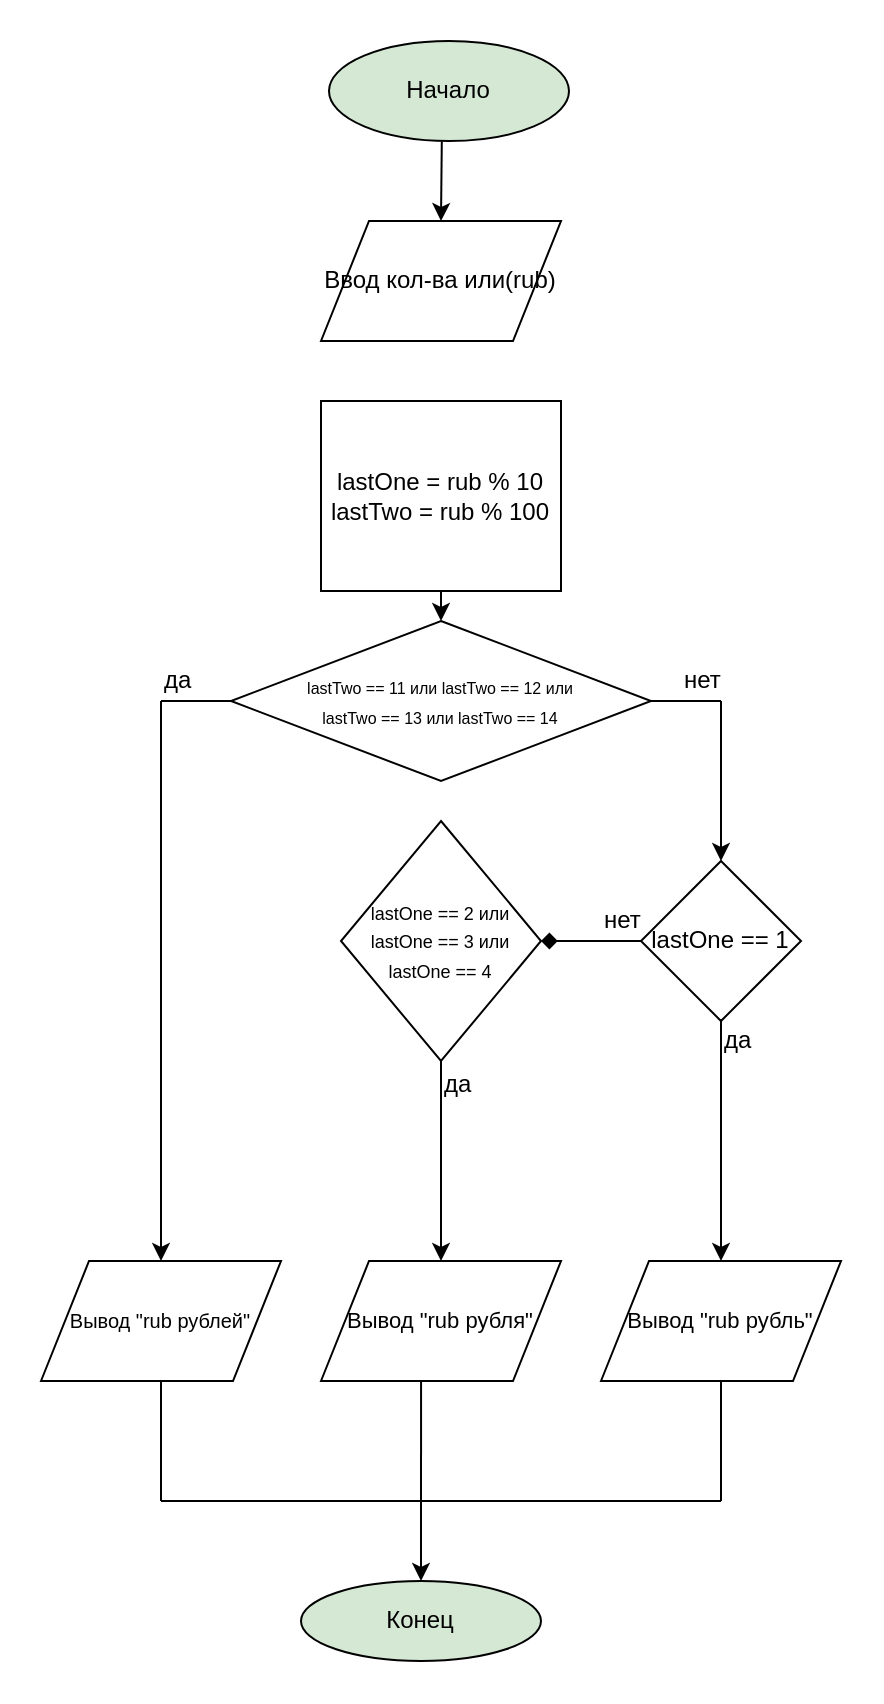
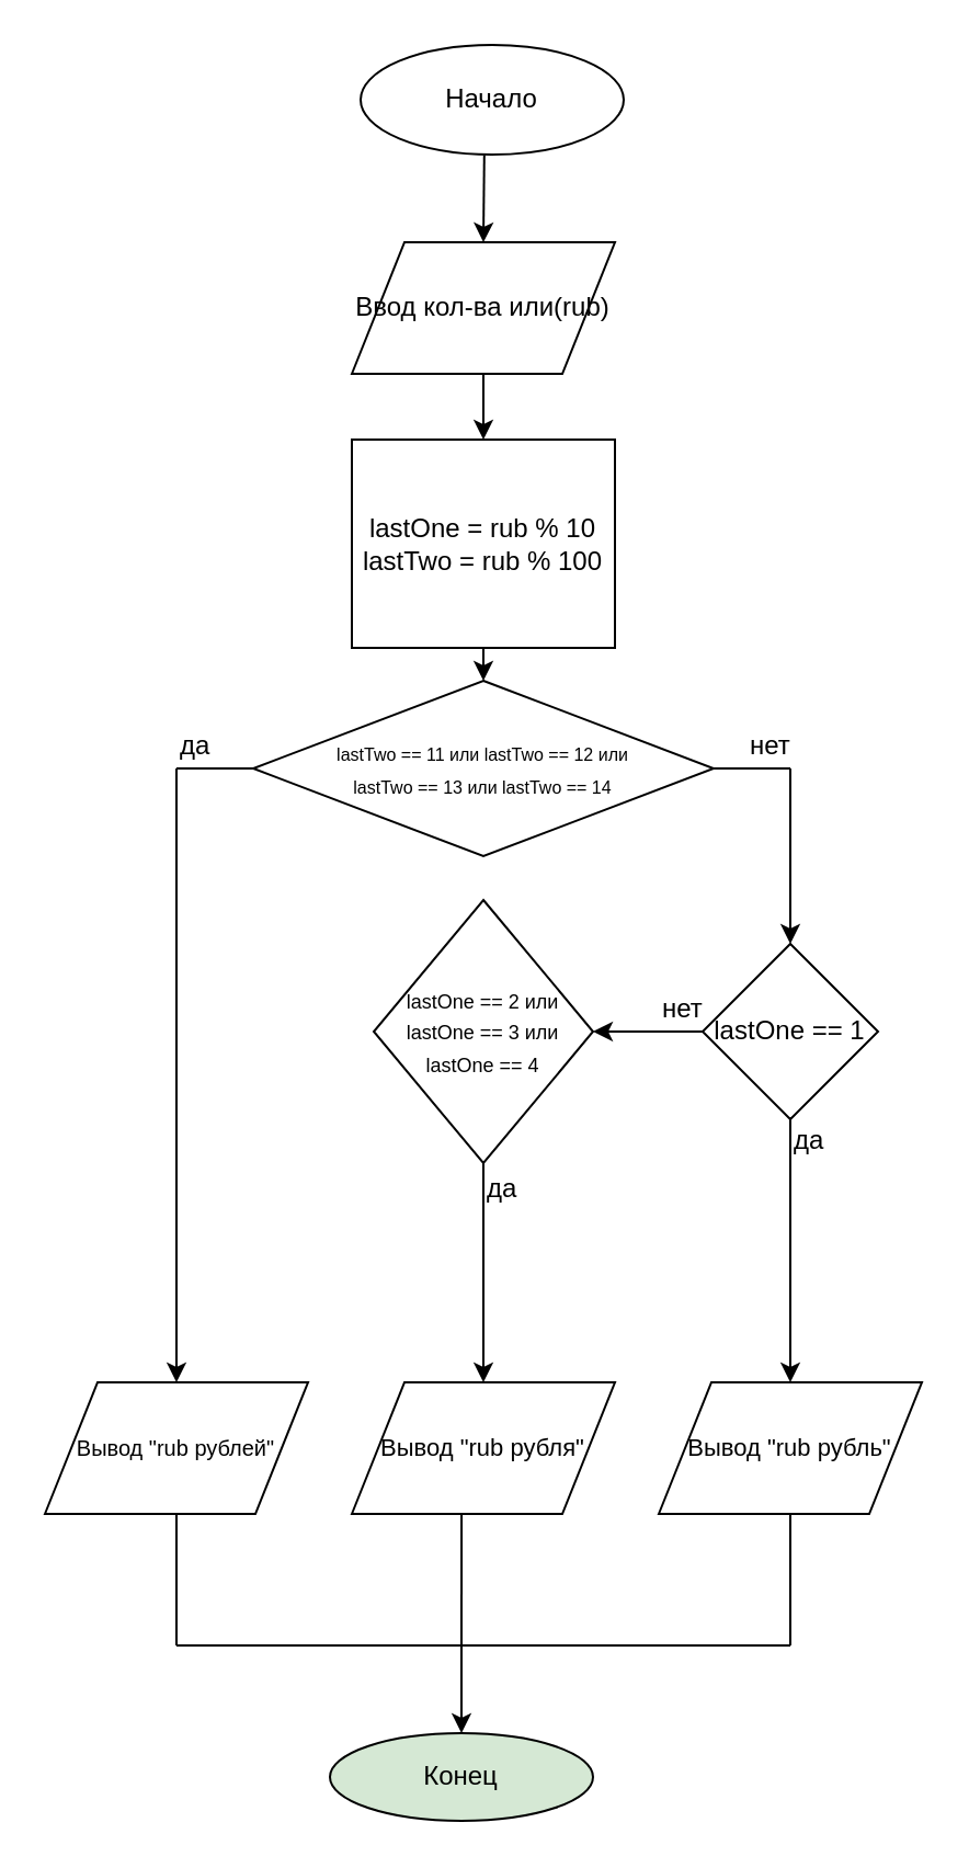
- <mxCell id="2" value="Начало" style="ellipse;whiteSpace=wrap;html=1;fillColor=#d5e8d4;" vertex="1" parent="1"><mxGeometry x="164" y="20" width="120" height="50" as="geometry" /></mxCell>
+ <mxCell id="2" value="Начало" style="ellipse;whiteSpace=wrap;html=1;" vertex="1" parent="1"><mxGeometry x="164" y="20" width="120" height="50" as="geometry" /></mxCell>
+ <mxCell id="6" value="" style="endArrow=classic;html=1;entryX=0.5;entryY=0;entryDx=0;entryDy=0;exitX=0.5;exitY=1;exitDx=0;exitDy=0;" edge="1" parent="1" source="4" target="5"><mxGeometry width="50" height="50" relative="1" as="geometry"><mxPoint x="160" y="330" as="sourcePoint" /><mxPoint x="210" y="280" as="targetPoint" /></mxGeometry></mxCell>
- <mxCell id="15" value="" style="endArrow=diamond;html=1;exitX=0;exitY=0.5;exitDx=0;exitDy=0;" edge="1" parent="1" source="14" target="16"><mxGeometry width="50" height="50" relative="1" as="geometry"><mxPoint x="20" y="580" as="sourcePoint" /><mxPoint x="280" y="470" as="targetPoint" /></mxGeometry></mxCell>
+ <mxCell id="15" value="" style="endArrow=classic;html=1;exitX=0;exitY=0.5;exitDx=0;exitDy=0;" edge="1" parent="1" source="14" target="16"><mxGeometry width="50" height="50" relative="1" as="geometry"><mxPoint x="20" y="580" as="sourcePoint" /><mxPoint x="280" y="470" as="targetPoint" /></mxGeometry></mxCell>
